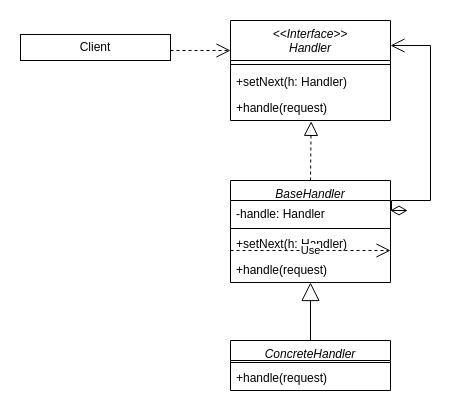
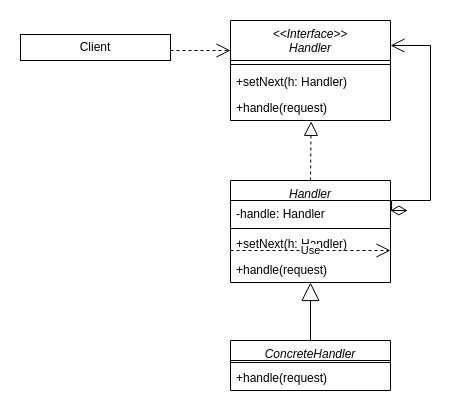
- <mxCell id="8" value="BaseHandler&#10;" style="swimlane;fontStyle=2;align=center;verticalAlign=top;childLayout=stackLayout;horizontal=1;startSize=20;horizontalStack=0;resizeParent=1;resizeLast=0;collapsible=1;marginBottom=0;rounded=0;shadow=0;strokeWidth=1;" vertex="1" parent="1"><mxGeometry x="230" y="180" width="160" height="102" as="geometry"><mxRectangle x="230" y="140" width="160" height="26" as="alternateBounds" /></mxGeometry></mxCell>
+ <mxCell id="8" value="Handler&#10;" style="swimlane;fontStyle=2;align=center;verticalAlign=top;childLayout=stackLayout;horizontal=1;startSize=20;horizontalStack=0;resizeParent=1;resizeLast=0;collapsible=1;marginBottom=0;rounded=0;shadow=0;strokeWidth=1;" vertex="1" parent="1"><mxGeometry x="230" y="180" width="160" height="102" as="geometry"><mxRectangle x="230" y="140" width="160" height="26" as="alternateBounds" /></mxGeometry></mxCell>
